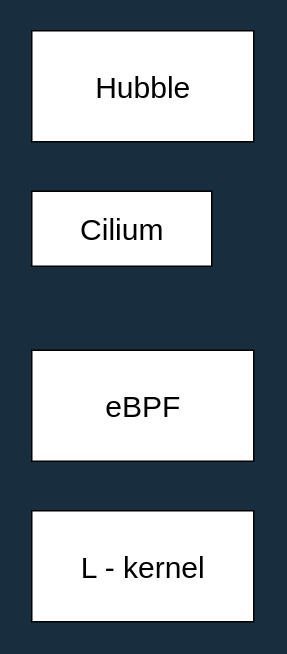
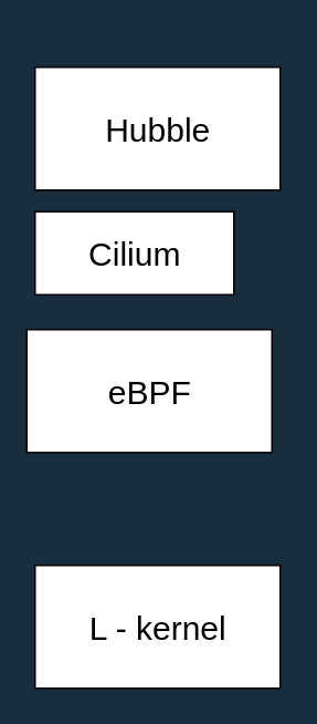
- <mxCell id="2" value="Hubble" style="rounded=0;whiteSpace=wrap;html=1;fontSize=20;aspect=fixed;" vertex="1" parent="1"><mxGeometry x="20.5" y="20" width="148" height="74" as="geometry" /></mxCell>
+ <mxCell id="2" value="Hubble" style="rounded=0;whiteSpace=wrap;html=1;fontSize=20;aspect=fixed;" vertex="1" parent="1"><mxGeometry x="20.5" y="40" width="148" height="74" as="geometry" /></mxCell>
- <mxCell id="4" value="eBPF" style="rounded=0;whiteSpace=wrap;html=1;fontSize=20;aspect=fixed;" vertex="1" parent="1"><mxGeometry x="20.5" y="233" width="148" height="74" as="geometry" /></mxCell>
+ <mxCell id="4" value="eBPF" style="rounded=0;whiteSpace=wrap;html=1;fontSize=20;aspect=fixed;" vertex="1" parent="1"><mxGeometry x="15.5" y="198" width="148" height="74" as="geometry" /></mxCell>
